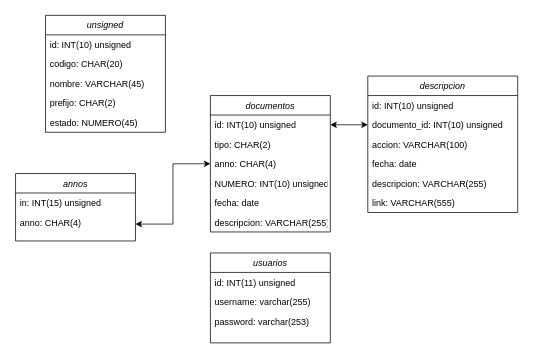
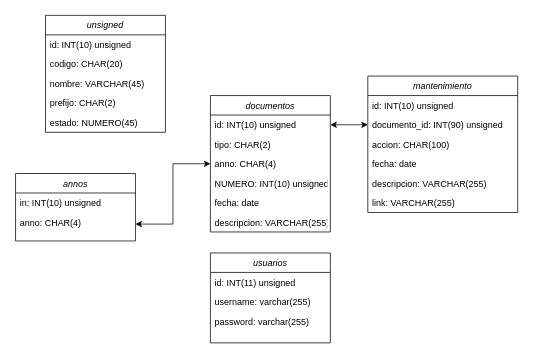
- <mxCell id="22" value="descripcion" style="swimlane;fontStyle=2;align=center;verticalAlign=top;childLayout=stackLayout;horizontal=1;startSize=26;horizontalStack=0;resizeParent=1;resizeLast=0;collapsible=1;marginBottom=0;rounded=0;shadow=0;strokeWidth=1;" parent="1" vertex="1"><mxGeometry x="490" y="101" width="200" height="182" as="geometry"><mxRectangle x="230" y="140" width="160" height="26" as="alternateBounds" /></mxGeometry></mxCell>
+ <mxCell id="22" value="mantenimiento" style="swimlane;fontStyle=2;align=center;verticalAlign=top;childLayout=stackLayout;horizontal=1;startSize=26;horizontalStack=0;resizeParent=1;resizeLast=0;collapsible=1;marginBottom=0;rounded=0;shadow=0;strokeWidth=1;" parent="1" vertex="1"><mxGeometry x="490" y="101" width="200" height="182" as="geometry"><mxRectangle x="230" y="140" width="160" height="26" as="alternateBounds" /></mxGeometry></mxCell>
- <mxCell id="24" value="documento_id: INT(10) unsigned" style="text;align=left;verticalAlign=top;spacingLeft=4;spacingRight=4;overflow=hidden;rotatable=0;points=[[0,0.5],[1,0.5]];portConstraint=eastwest;rounded=0;shadow=0;html=0;" parent="22" vertex="1"><mxGeometry y="52" width="200" height="26" as="geometry" /></mxCell>
+ <mxCell id="24" value="documento_id: INT(90) unsigned" style="text;align=left;verticalAlign=top;spacingLeft=4;spacingRight=4;overflow=hidden;rotatable=0;points=[[0,0.5],[1,0.5]];portConstraint=eastwest;rounded=0;shadow=0;html=0;" parent="22" vertex="1"><mxGeometry y="52" width="200" height="26" as="geometry" /></mxCell>
- <mxCell id="25" value="accion: VARCHAR(100)" style="text;align=left;verticalAlign=top;spacingLeft=4;spacingRight=4;overflow=hidden;rotatable=0;points=[[0,0.5],[1,0.5]];portConstraint=eastwest;rounded=0;shadow=0;html=0;" parent="22" vertex="1"><mxGeometry y="78" width="200" height="26" as="geometry" /></mxCell>
+ <mxCell id="25" value="accion: CHAR(100)" style="text;align=left;verticalAlign=top;spacingLeft=4;spacingRight=4;overflow=hidden;rotatable=0;points=[[0,0.5],[1,0.5]];portConstraint=eastwest;rounded=0;shadow=0;html=0;" parent="22" vertex="1"><mxGeometry y="78" width="200" height="26" as="geometry" /></mxCell>
- <mxCell id="14" value="in: INT(15) unsigned" style="text;align=left;verticalAlign=top;spacingLeft=4;spacingRight=4;overflow=hidden;rotatable=0;points=[[0,0.5],[1,0.5]];portConstraint=eastwest;" parent="13" vertex="1"><mxGeometry y="26" width="160" height="26" as="geometry" /></mxCell>
+ <mxCell id="14" value="in: INT(10) unsigned" style="text;align=left;verticalAlign=top;spacingLeft=4;spacingRight=4;overflow=hidden;rotatable=0;points=[[0,0.5],[1,0.5]];portConstraint=eastwest;" parent="13" vertex="1"><mxGeometry y="26" width="160" height="26" as="geometry" /></mxCell>
- <mxCell id="28" value="link: VARCHAR(555)" style="text;align=left;verticalAlign=top;spacingLeft=4;spacingRight=4;overflow=hidden;rotatable=0;points=[[0,0.5],[1,0.5]];portConstraint=eastwest;rounded=0;shadow=0;html=0;" parent="22" vertex="1"><mxGeometry y="156" width="200" height="26" as="geometry" /></mxCell>
+ <mxCell id="28" value="link: VARCHAR(255)" style="text;align=left;verticalAlign=top;spacingLeft=4;spacingRight=4;overflow=hidden;rotatable=0;points=[[0,0.5],[1,0.5]];portConstraint=eastwest;rounded=0;shadow=0;html=0;" parent="22" vertex="1"><mxGeometry y="156" width="200" height="26" as="geometry" /></mxCell>
- <mxCell id="5" value="password: varchar(253)" style="text;align=left;verticalAlign=top;spacingLeft=4;spacingRight=4;overflow=hidden;rotatable=0;points=[[0,0.5],[1,0.5]];portConstraint=eastwest;rounded=0;shadow=0;html=0;" parent="2" vertex="1"><mxGeometry y="78" width="160" height="26" as="geometry" /></mxCell>
+ <mxCell id="5" value="password: varchar(255)" style="text;align=left;verticalAlign=top;spacingLeft=4;spacingRight=4;overflow=hidden;rotatable=0;points=[[0,0.5],[1,0.5]];portConstraint=eastwest;rounded=0;shadow=0;html=0;" parent="2" vertex="1"><mxGeometry y="78" width="160" height="26" as="geometry" /></mxCell>
